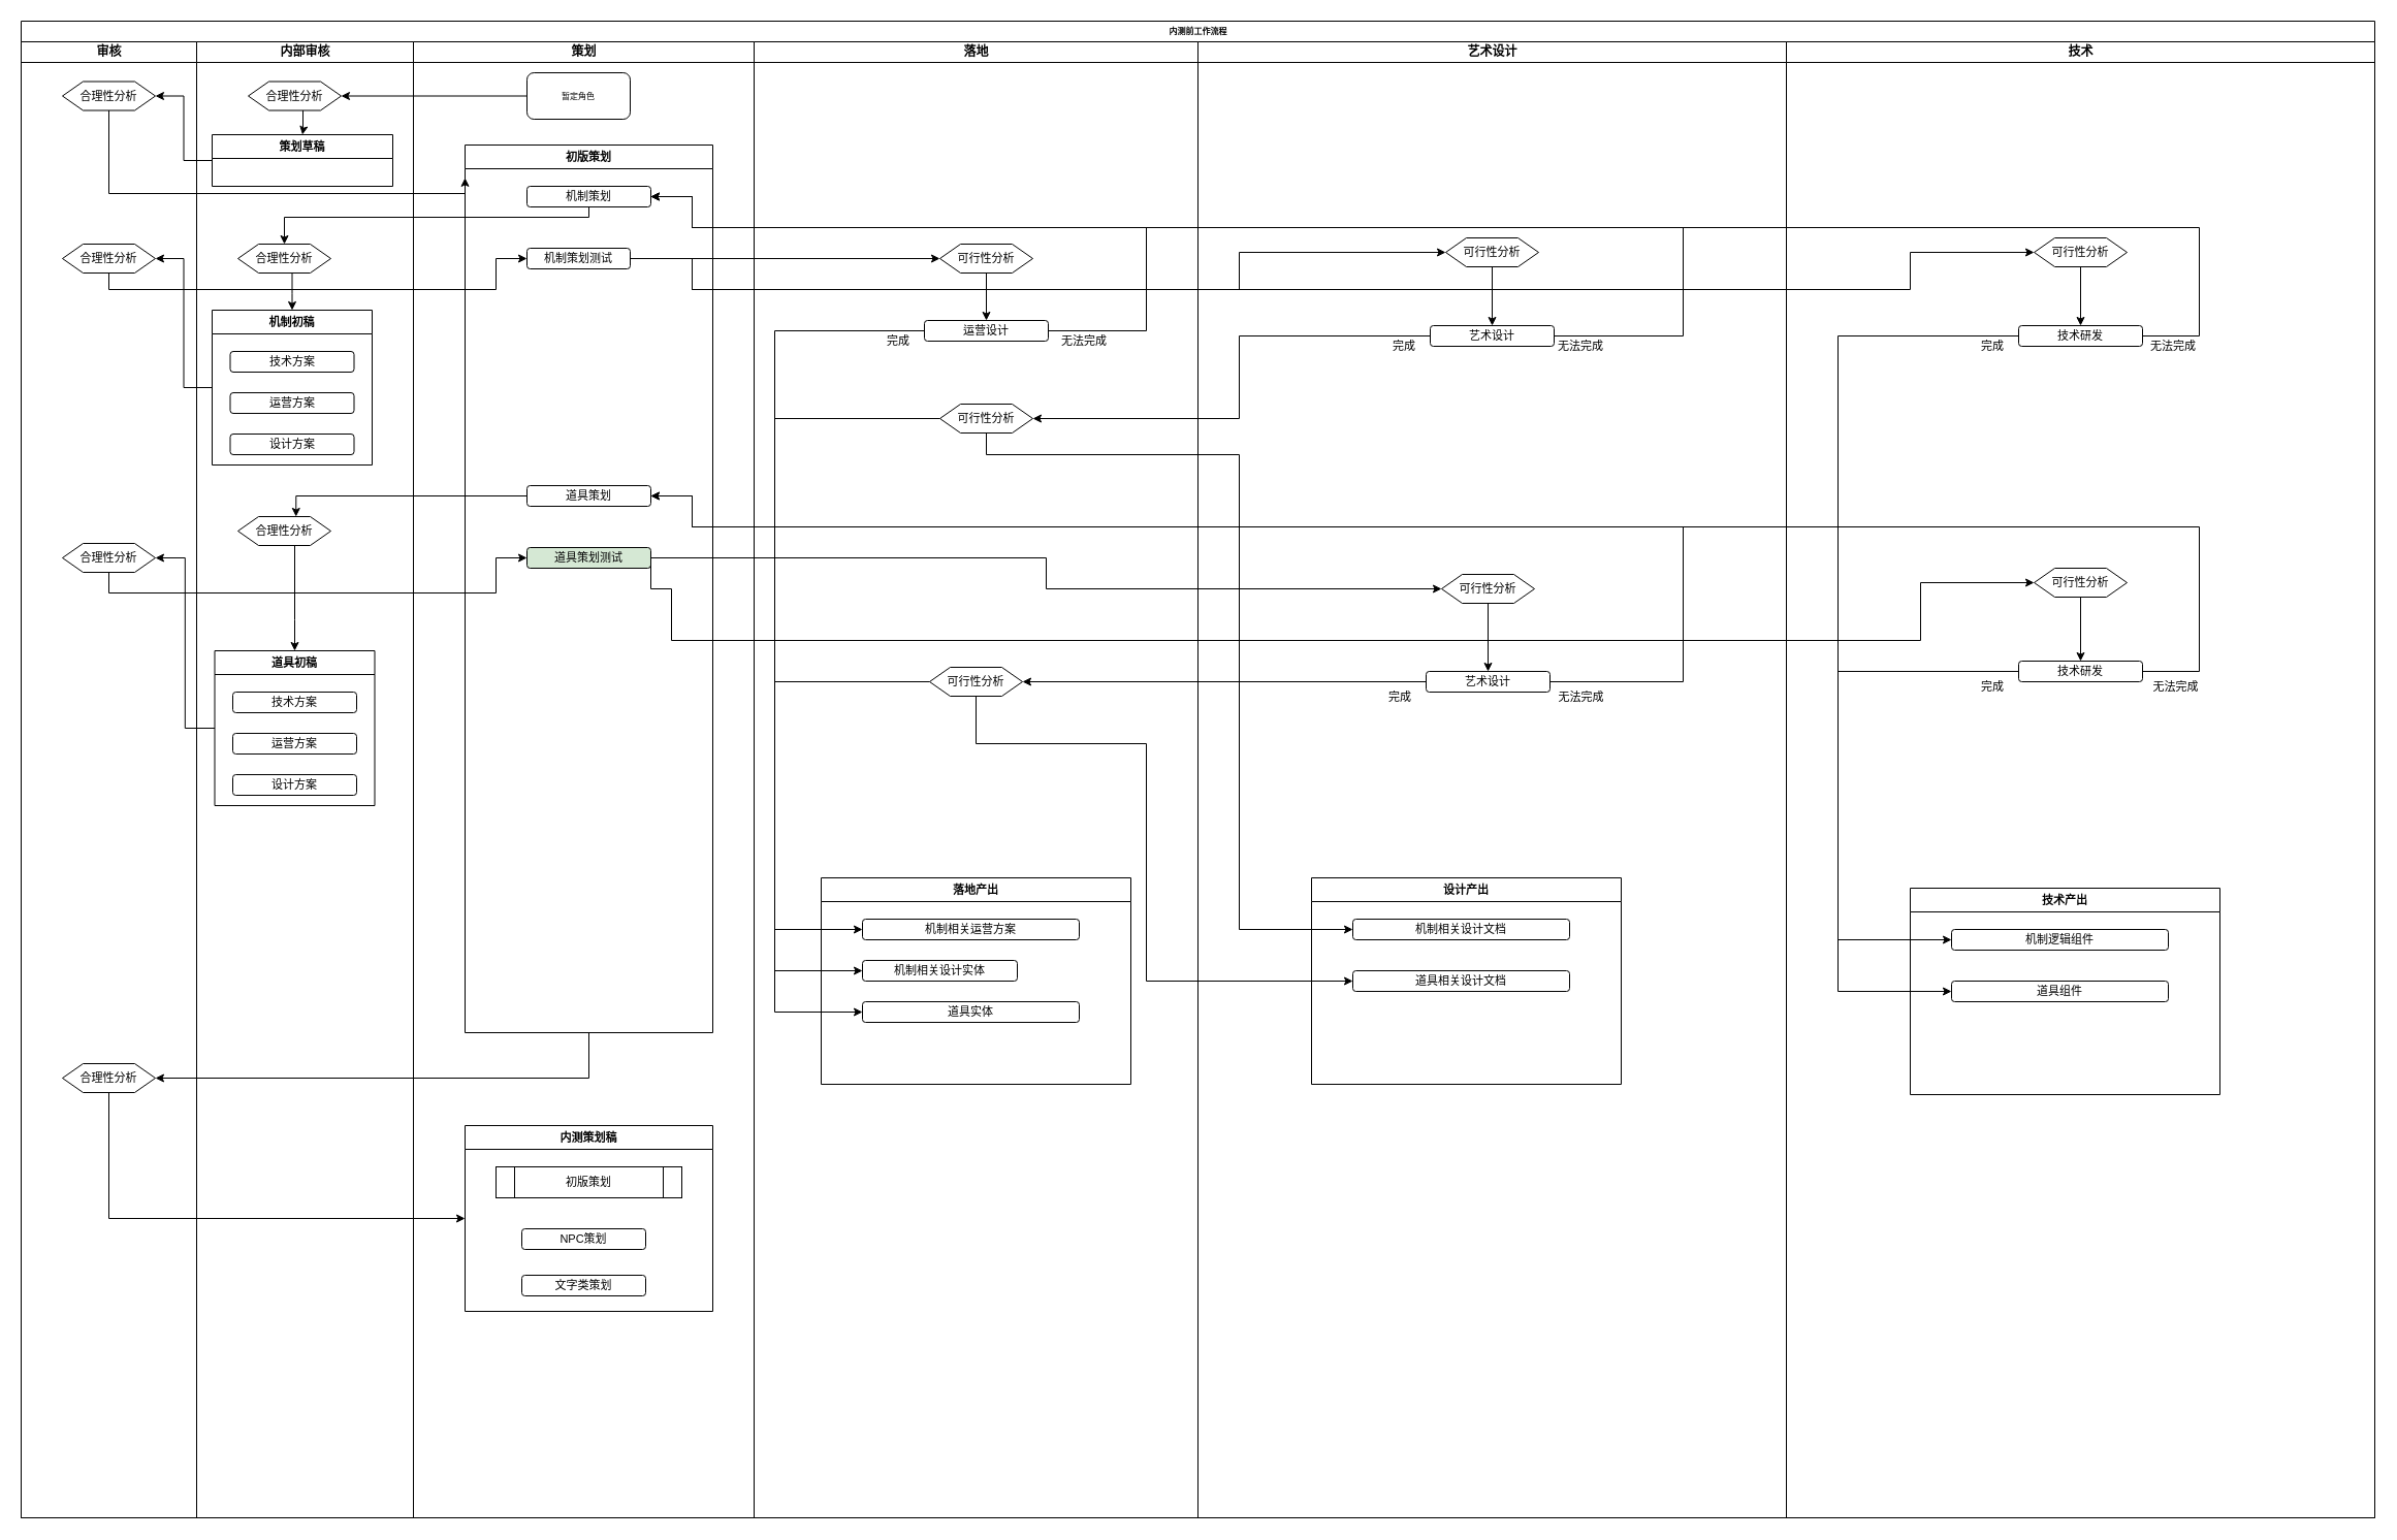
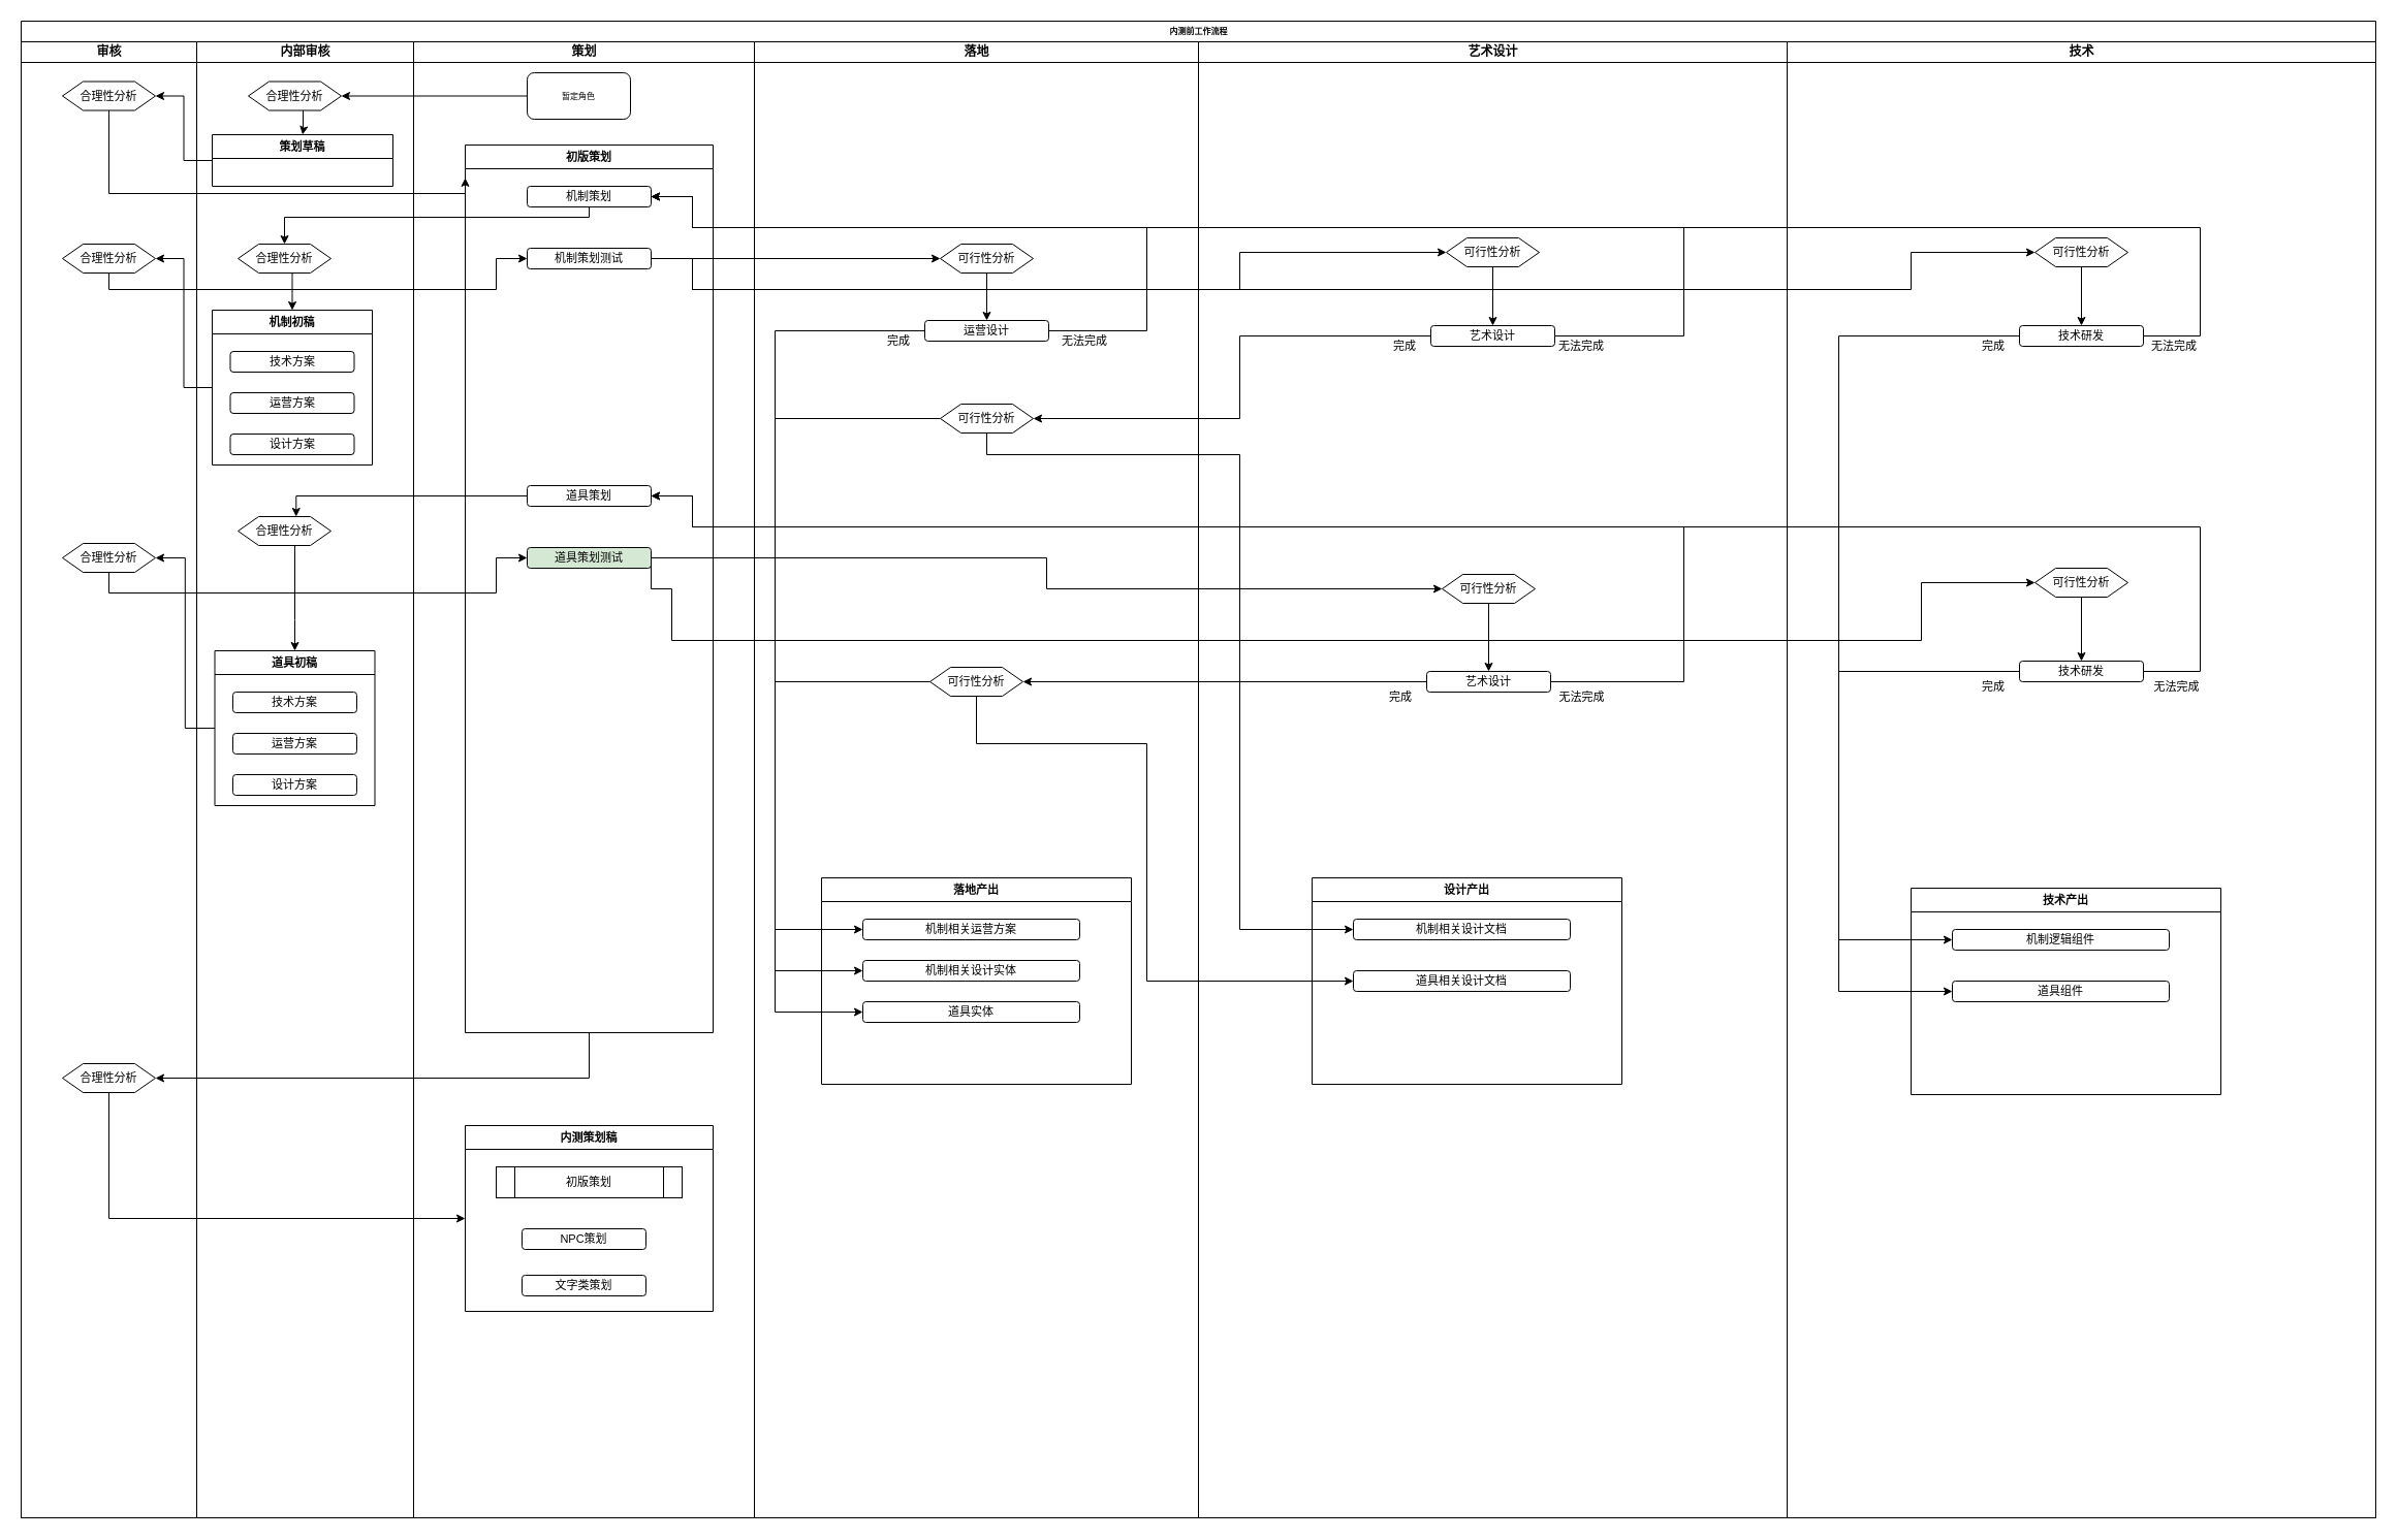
- <mxCell id="28" value="机制策划测试" style="rounded=1;whiteSpace=wrap;html=1;fontSize=11;" parent="27" vertex="1"><mxGeometry x="60" y="100" width="100" height="20" as="geometry" /></mxCell>
+ <mxCell id="28" value="机制策划测试" style="rounded=1;whiteSpace=wrap;html=1;fontSize=11;" parent="27" vertex="1"><mxGeometry x="60" y="100" width="120" height="20" as="geometry" /></mxCell>
- <mxCell id="47" value="机制相关设计实体" style="rounded=1;whiteSpace=wrap;html=1;fontSize=11;" vertex="1" parent="45"><mxGeometry x="40" y="80" width="150" height="20" as="geometry" /></mxCell>
+ <mxCell id="47" value="机制相关设计实体" style="rounded=1;whiteSpace=wrap;html=1;fontSize=11;" vertex="1" parent="45"><mxGeometry x="40" y="80" width="210" height="20" as="geometry" /></mxCell>
